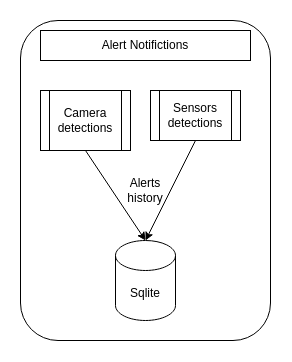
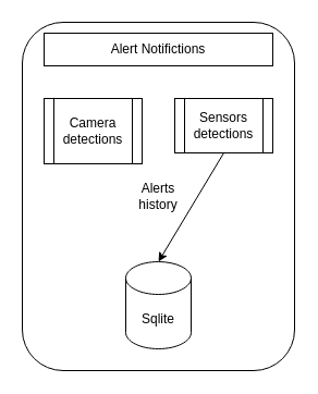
- <mxCell id="4" value="Sensors detections" style="shape=process;whiteSpace=wrap;html=1;backgroundOutline=1;" vertex="1" parent="1"><mxGeometry x="150" y="90" width="90" height="50" as="geometry" /></mxCell>
+ <mxCell id="4" value="Sensors detections" style="shape=process;whiteSpace=wrap;html=1;backgroundOutline=1;" vertex="1" parent="1"><mxGeometry x="160" y="90" width="90" height="50" as="geometry" /></mxCell>
- <mxCell id="9" value="Alerts history" style="text;html=1;strokeColor=none;fillColor=none;align=center;verticalAlign=middle;whiteSpace=wrap;rounded=0;" vertex="1" parent="1"><mxGeometry x="120" y="180" width="50" height="20" as="geometry" /></mxCell>
+ <mxCell id="9" value="Alerts history" style="text;html=1;strokeColor=none;fillColor=none;align=center;verticalAlign=middle;whiteSpace=wrap;rounded=0;" vertex="1" parent="1"><mxGeometry x="120" y="170" width="50" height="20" as="geometry" /></mxCell>
- <mxCell id="8" value="" style="endArrow=classic;html=1;exitX=0.5;exitY=1;exitDx=0;exitDy=0;entryX=0.5;entryY=0;entryDx=0;entryDy=0;entryPerimeter=0;" edge="1" parent="1" source="3" target="6"><mxGeometry width="50" height="50" relative="1" as="geometry"><mxPoint x="190" y="270" as="sourcePoint" /><mxPoint x="240" y="220" as="targetPoint" /></mxGeometry></mxCell>
